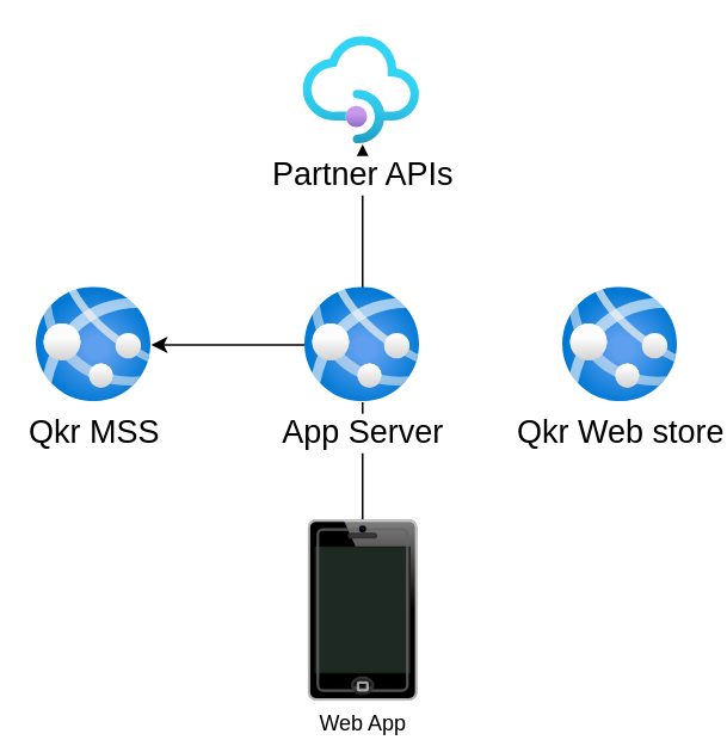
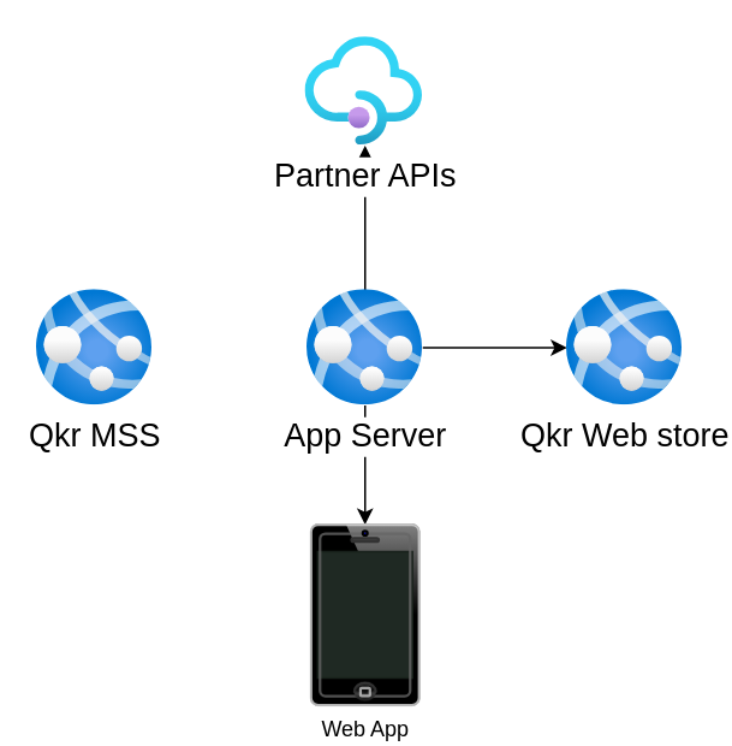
- <mxCell id="2" value="" style="edgeStyle=orthogonalEdgeStyle;rounded=1;orthogonalLoop=1;jettySize=auto;html=1;jumpStyle=none;" edge="1" parent="1" source="6" target="7"><mxGeometry relative="1" as="geometry" /></mxCell>
+ <mxCell id="3" value="" style="edgeStyle=orthogonalEdgeStyle;rounded=0;orthogonalLoop=1;jettySize=auto;html=1;" edge="1" parent="1" source="6" target="8"><mxGeometry relative="1" as="geometry" /></mxCell>
- <mxCell id="5" value="" style="edgeStyle=orthogonalEdgeStyle;rounded=1;jumpStyle=none;orthogonalLoop=1;jettySize=auto;html=1;endArrow=none;" edge="1" parent="1" source="6" target="10"><mxGeometry relative="1" as="geometry" /></mxCell>
+ <mxCell id="5" value="" style="edgeStyle=orthogonalEdgeStyle;rounded=1;jumpStyle=none;orthogonalLoop=1;jettySize=auto;html=1;" edge="1" parent="1" source="6" target="10"><mxGeometry relative="1" as="geometry" /></mxCell>
